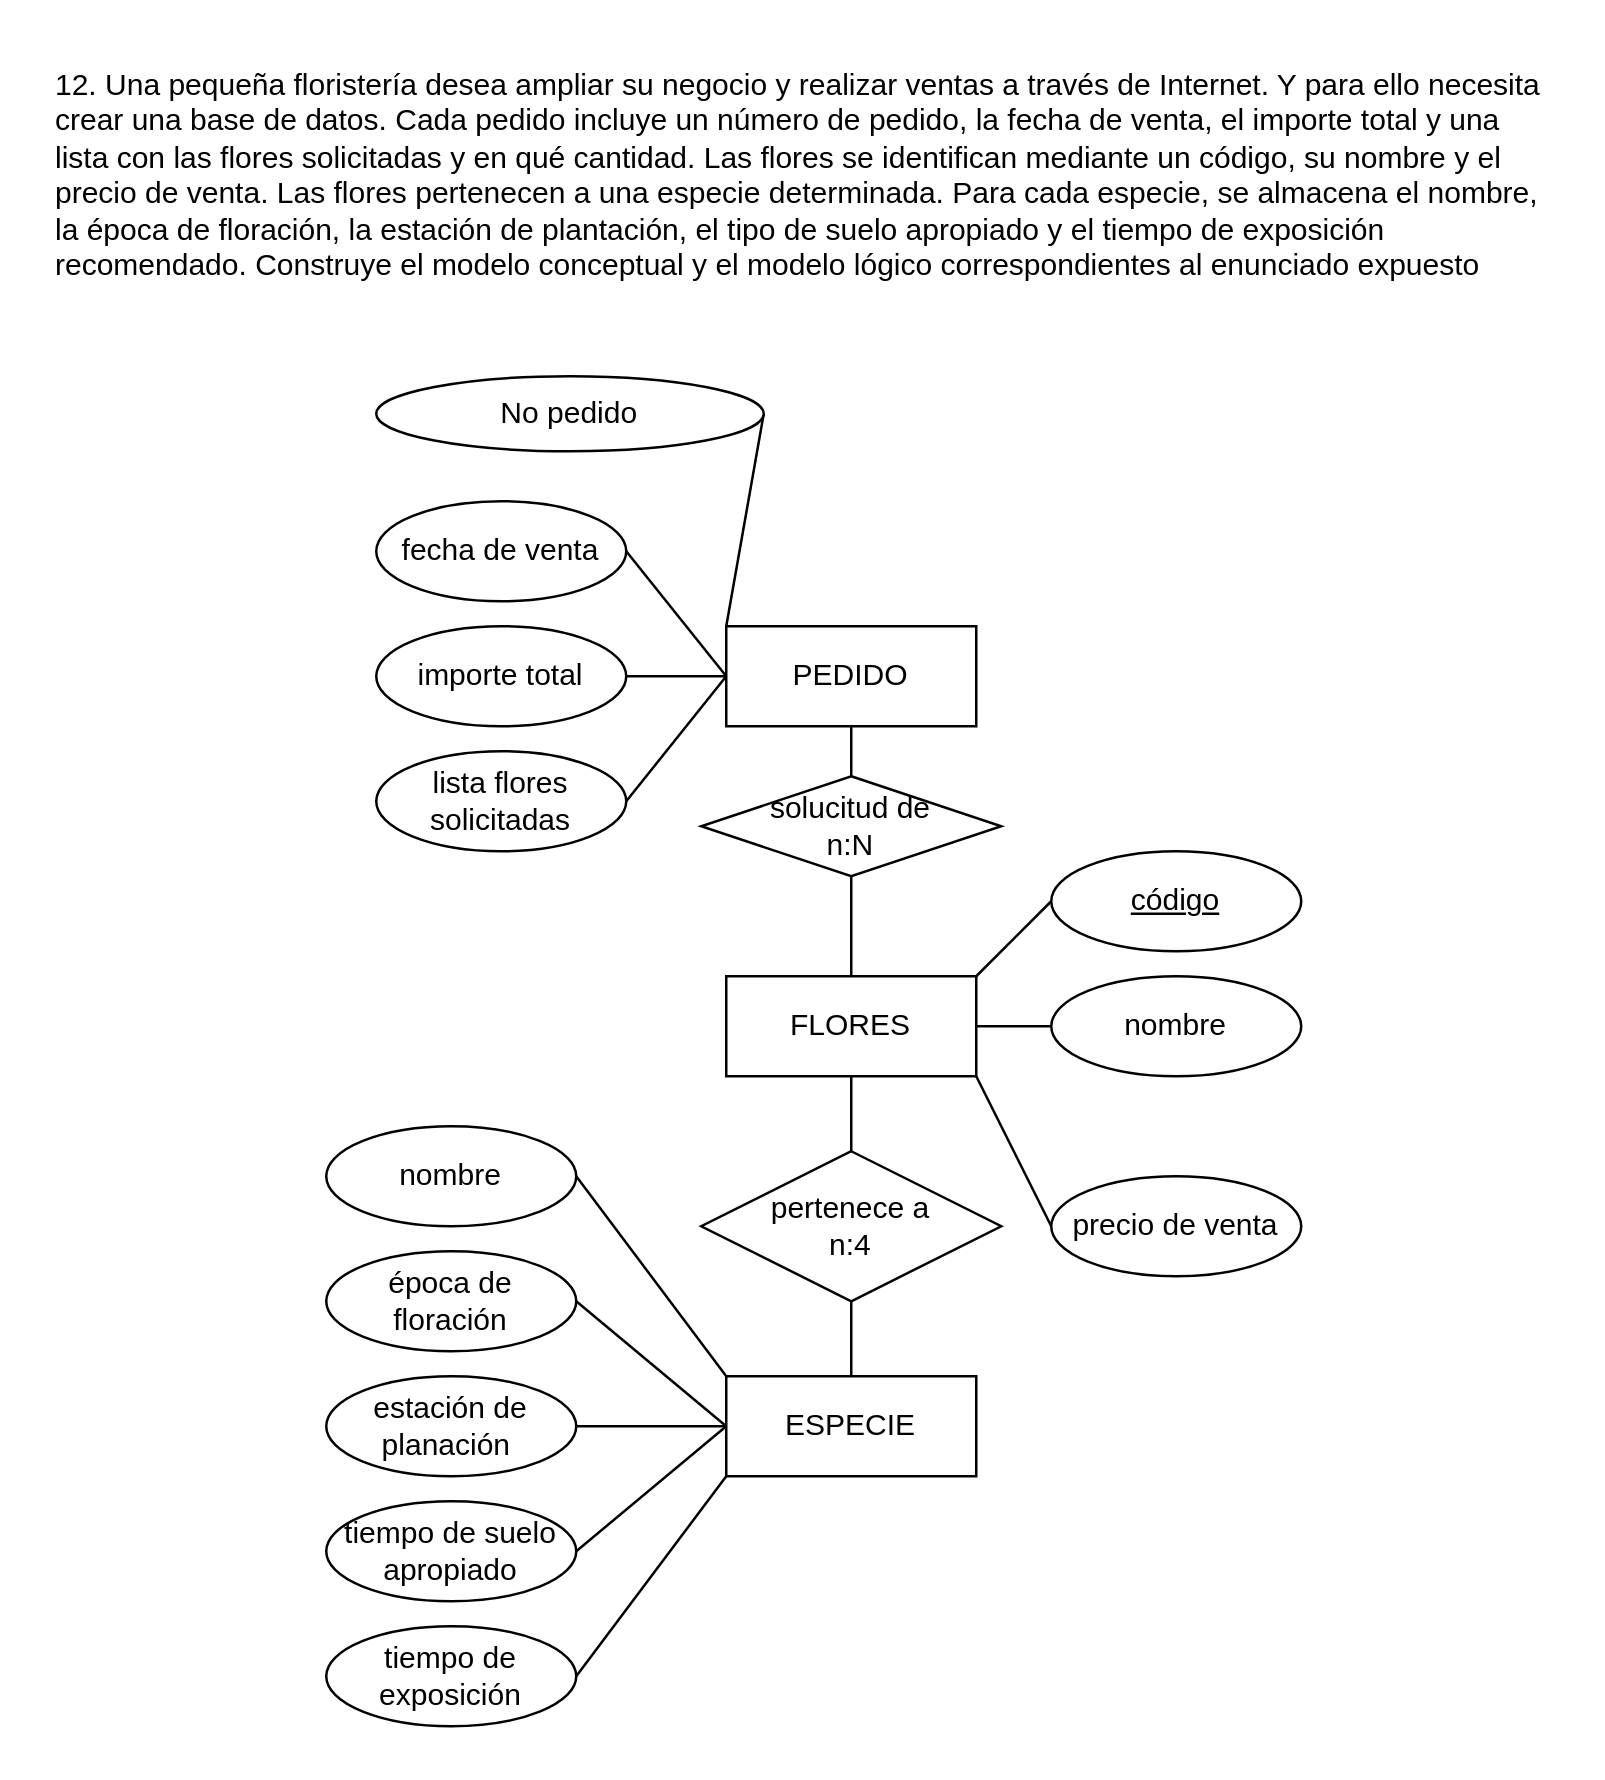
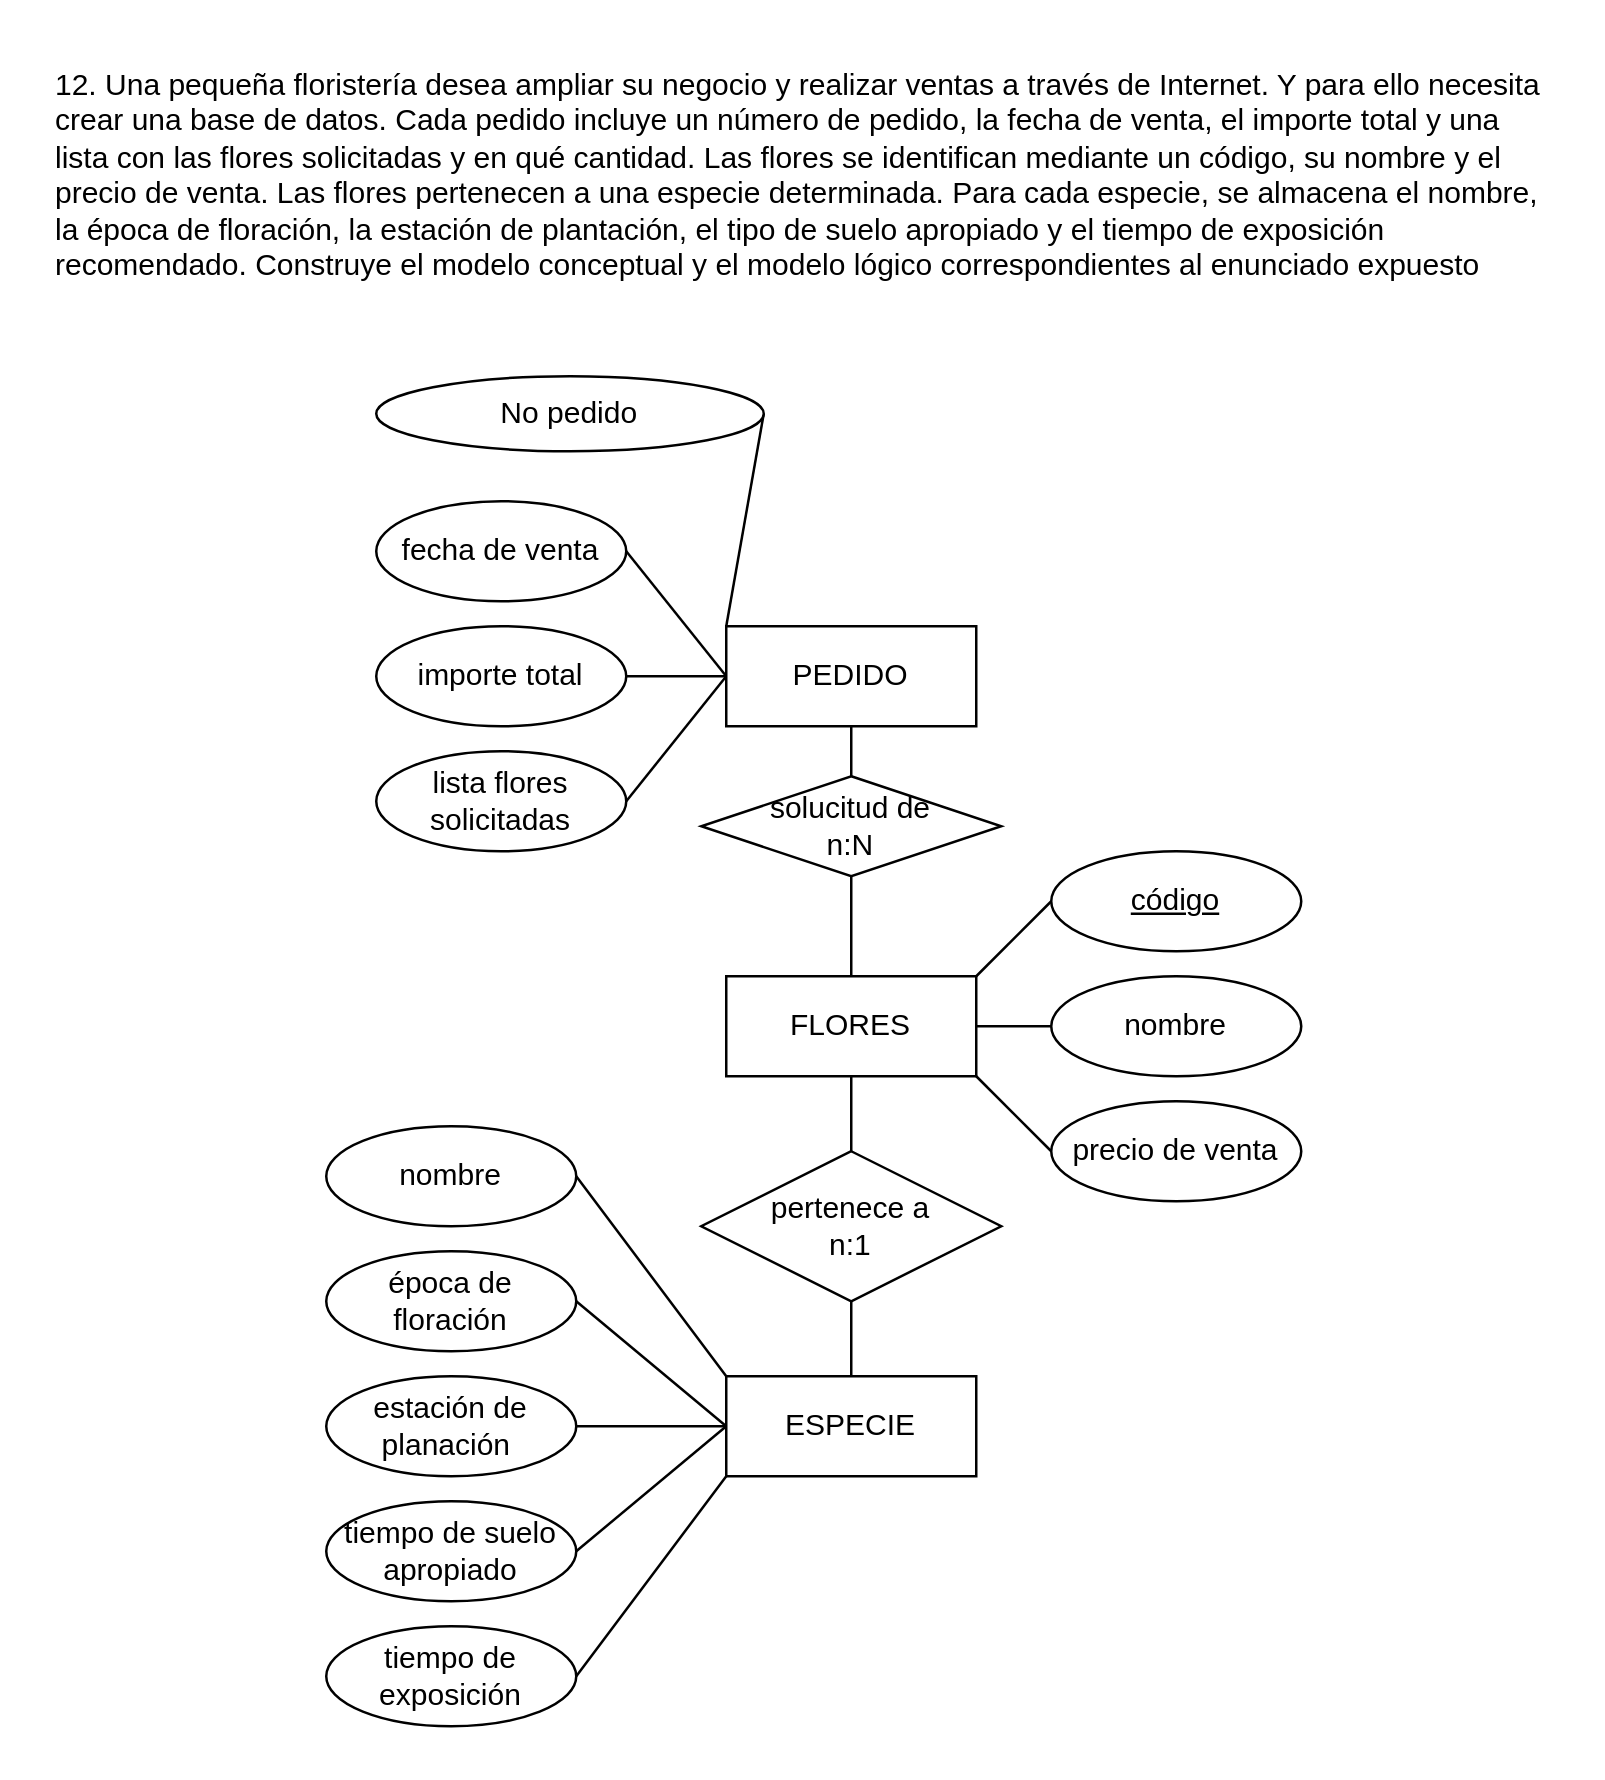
- <mxCell id="22" value="pertenece a&lt;div&gt;n:4&lt;/div&gt;" style="shape=rhombus;perimeter=rhombusPerimeter;whiteSpace=wrap;html=1;align=center;" vertex="1" parent="1"><mxGeometry x="280" y="460" width="120" height="60" as="geometry" /></mxCell>
+ <mxCell id="22" value="pertenece a&lt;div&gt;n:1&lt;/div&gt;" style="shape=rhombus;perimeter=rhombusPerimeter;whiteSpace=wrap;html=1;align=center;" vertex="1" parent="1"><mxGeometry x="280" y="460" width="120" height="60" as="geometry" /></mxCell>
- <mxCell id="20" value="precio de venta" style="ellipse;whiteSpace=wrap;html=1;align=center;" vertex="1" parent="1"><mxGeometry x="420" y="470" width="100" height="40" as="geometry" /></mxCell>
+ <mxCell id="20" value="precio de venta" style="ellipse;whiteSpace=wrap;html=1;align=center;" vertex="1" parent="1"><mxGeometry x="420" y="440" width="100" height="40" as="geometry" /></mxCell>
